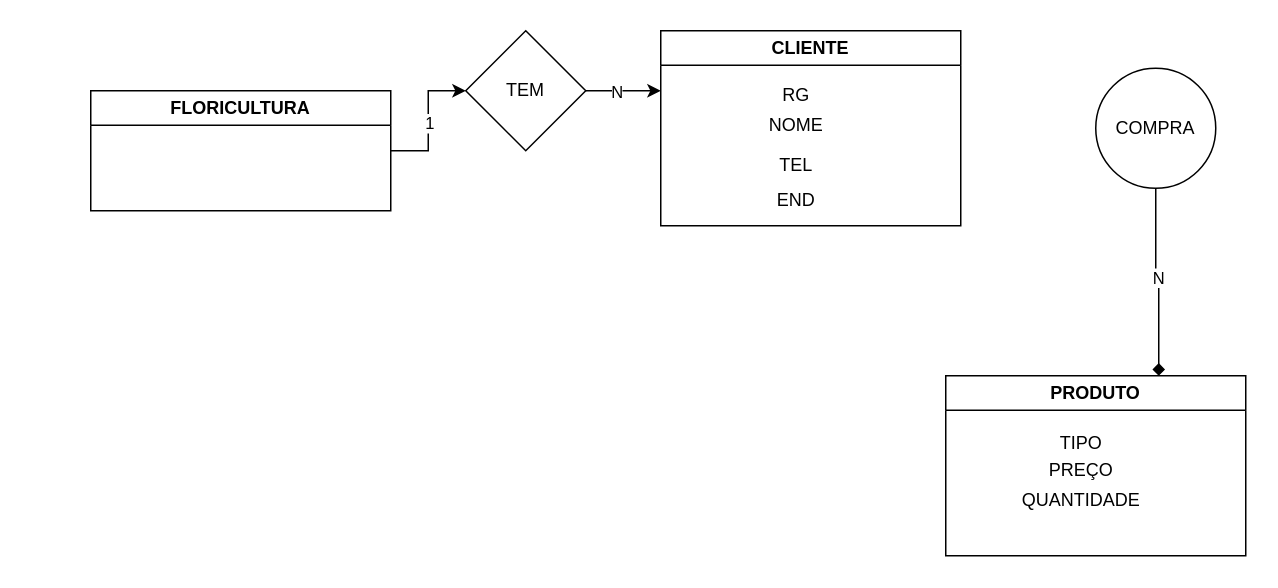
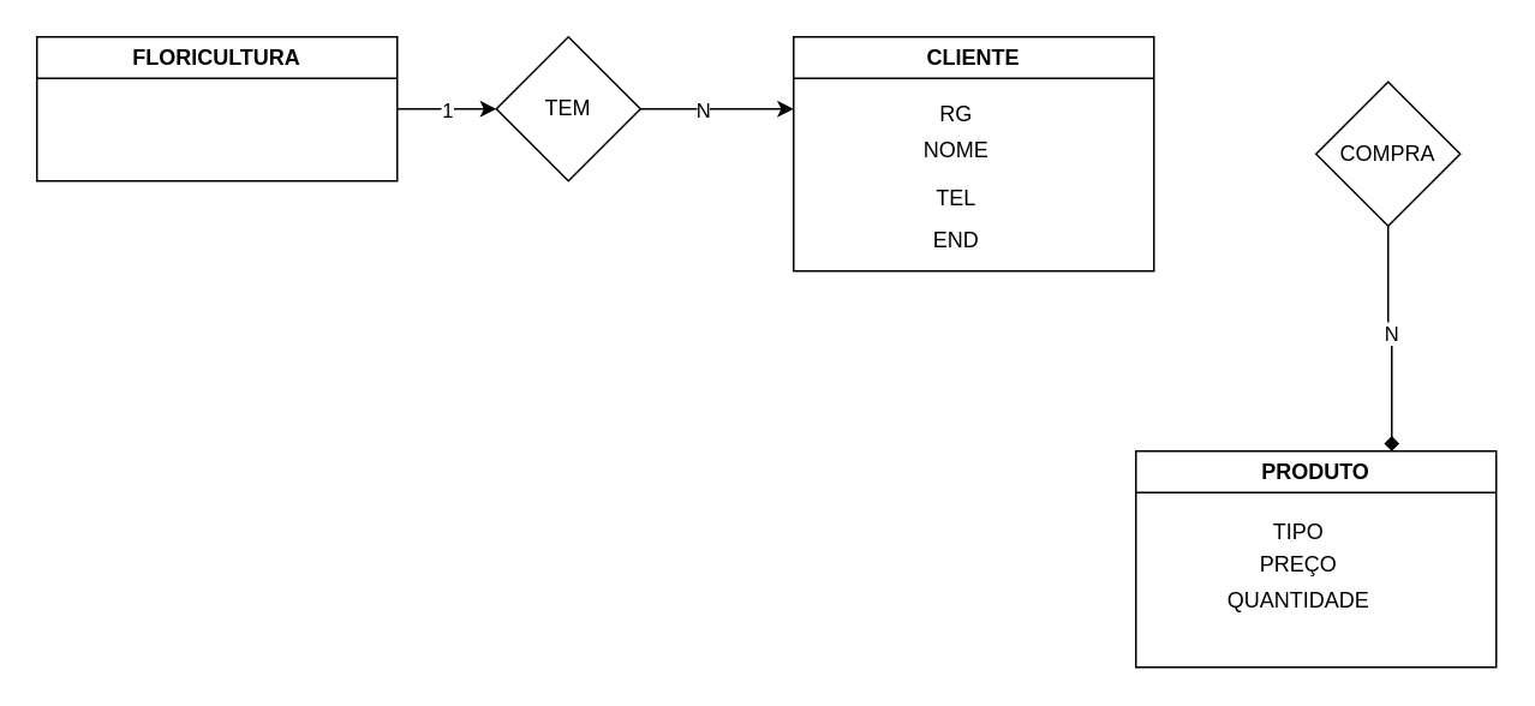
- <mxCell id="7" value="TEM" style="rhombus;whiteSpace=wrap;html=1;" vertex="1" parent="1"><mxGeometry x="310" y="20" width="80" height="80" as="geometry" /></mxCell>
+ <mxCell id="7" value="TEM" style="rhombus;whiteSpace=wrap;html=1;" vertex="1" parent="1"><mxGeometry x="275" y="20" width="80" height="80" as="geometry" /></mxCell>
- <mxCell id="15" value="COMPRA" style="ellipse;whiteSpace=wrap;html=1;" vertex="1" parent="1"><mxGeometry x="730" y="45" width="80" height="80" as="geometry" /></mxCell>
+ <mxCell id="15" value="COMPRA" style="rhombus;whiteSpace=wrap;html=1;" vertex="1" parent="1"><mxGeometry x="730" y="45" width="80" height="80" as="geometry" /></mxCell>
- <mxCell id="4" value="FLORICULTURA" style="swimlane;whiteSpace=wrap;html=1;" vertex="1" parent="1"><mxGeometry x="60" y="60" width="200" height="80" as="geometry" /></mxCell>
+ <mxCell id="4" value="FLORICULTURA" style="swimlane;whiteSpace=wrap;html=1;" vertex="1" parent="1"><mxGeometry x="20" y="20" width="200" height="80" as="geometry" /></mxCell>
